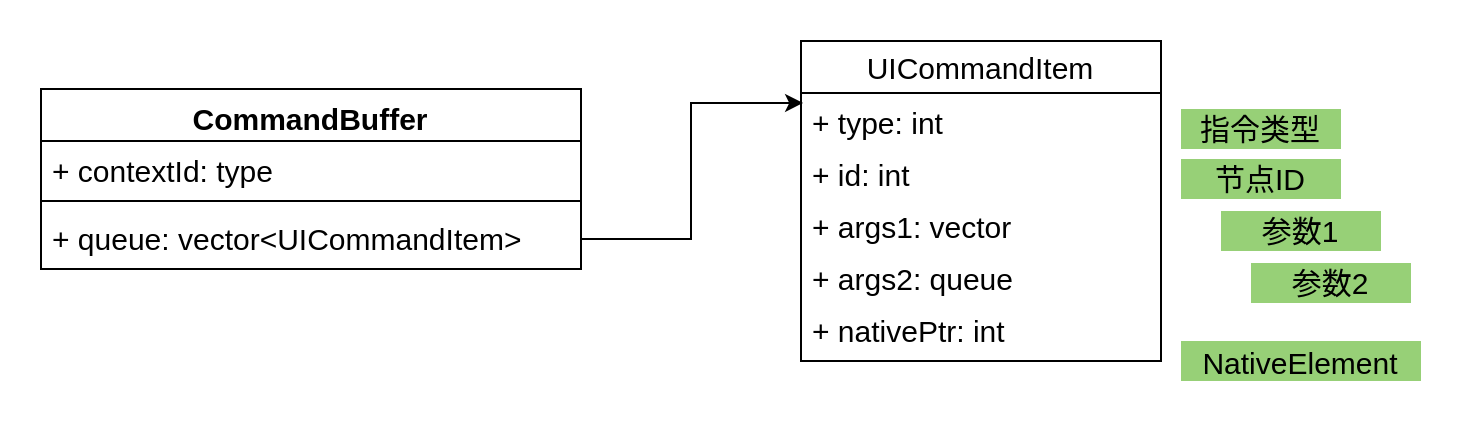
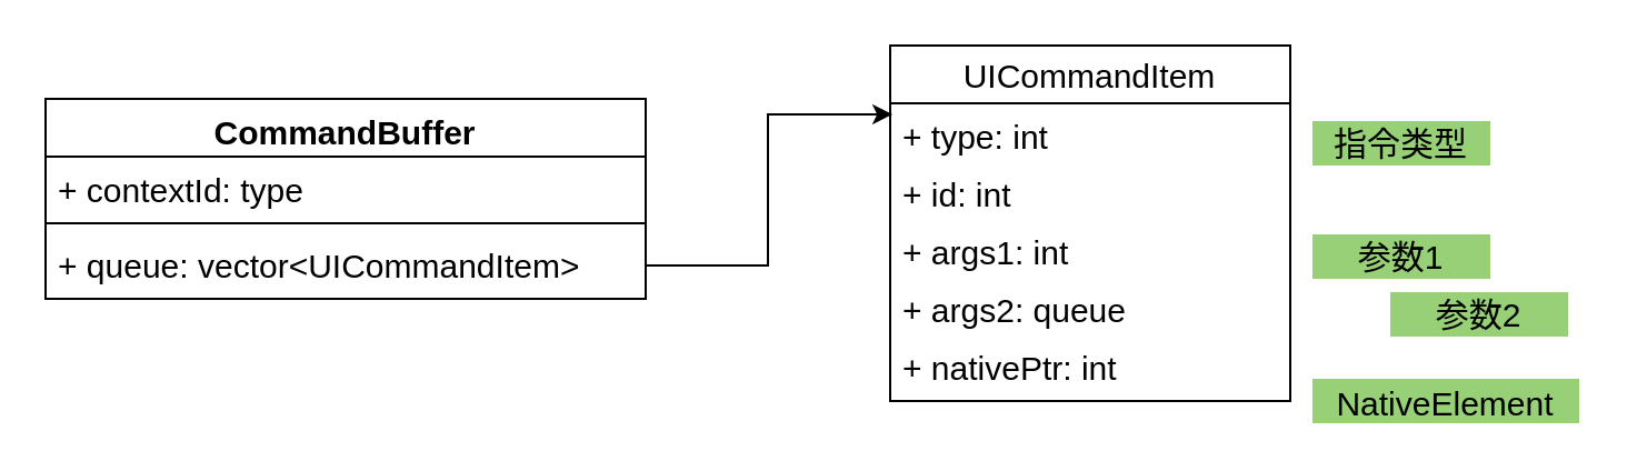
- <mxCell id="14" value="节点ID" style="text;html=1;strokeColor=none;align=center;verticalAlign=middle;whiteSpace=wrap;rounded=0;fontSize=15;fillColor=#97D077;" vertex="1" parent="1"><mxGeometry x="590" y="79" width="80" height="20" as="geometry" /></mxCell>
- <mxCell id="9" value="+ args1: vector" style="text;strokeColor=none;fillColor=none;align=left;verticalAlign=top;spacingLeft=4;spacingRight=4;overflow=hidden;rotatable=0;points=[[0,0.5],[1,0.5]];portConstraint=eastwest;fontSize=15;" vertex="1" parent="6"><mxGeometry y="78" width="180" height="26" as="geometry" /></mxCell>
+ <mxCell id="9" value="+ args1: int" style="text;strokeColor=none;fillColor=none;align=left;verticalAlign=top;spacingLeft=4;spacingRight=4;overflow=hidden;rotatable=0;points=[[0,0.5],[1,0.5]];portConstraint=eastwest;fontSize=15;" vertex="1" parent="6"><mxGeometry y="78" width="180" height="26" as="geometry" /></mxCell>
- <mxCell id="15" value="参数1" style="text;html=1;strokeColor=none;align=center;verticalAlign=middle;whiteSpace=wrap;rounded=0;fontSize=15;spacingBottom=0;fillColor=#97D077;" vertex="1" parent="1"><mxGeometry x="610" y="105" width="80" height="20" as="geometry" /></mxCell>
+ <mxCell id="15" value="参数1" style="text;html=1;strokeColor=none;align=center;verticalAlign=middle;whiteSpace=wrap;rounded=0;fontSize=15;spacingBottom=0;fillColor=#97D077;" vertex="1" parent="1"><mxGeometry x="590" y="105" width="80" height="20" as="geometry" /></mxCell>
